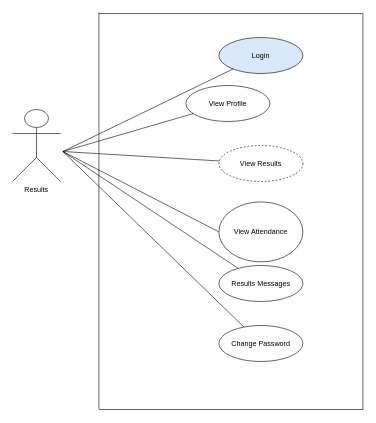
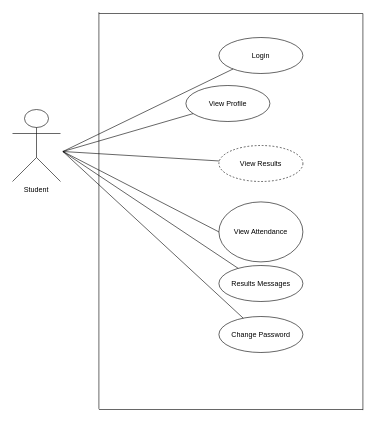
- <mxCell id="3" value="Login" style="ellipse;whiteSpace=wrap;html=1;fillColor=#dae8fc;" vertex="1" parent="1"><mxGeometry x="364" y="62" width="140" height="60" as="geometry" /></mxCell>
+ <mxCell id="3" value="Login" style="ellipse;whiteSpace=wrap;html=1;" vertex="1" parent="1"><mxGeometry x="364" y="62" width="140" height="60" as="geometry" /></mxCell>
- <mxCell id="2" value="Results" style="shape=umlActor;verticalLabelPosition=bottom;verticalAlign=top;" vertex="1" parent="1"><mxGeometry x="20" y="182" width="80" height="120" as="geometry" /></mxCell>
+ <mxCell id="2" value="Student" style="shape=umlActor;verticalLabelPosition=bottom;verticalAlign=top;" vertex="1" parent="1"><mxGeometry x="20" y="182" width="80" height="120" as="geometry" /></mxCell>
- <mxCell id="8" value="Change Password" style="ellipse;whiteSpace=wrap;html=1;" vertex="1" parent="1"><mxGeometry x="364" y="542" width="140" height="60" as="geometry" /></mxCell>
+ <mxCell id="8" value="Change Password" style="ellipse;whiteSpace=wrap;html=1;" vertex="1" parent="1"><mxGeometry x="364" y="527" width="140" height="60" as="geometry" /></mxCell>
